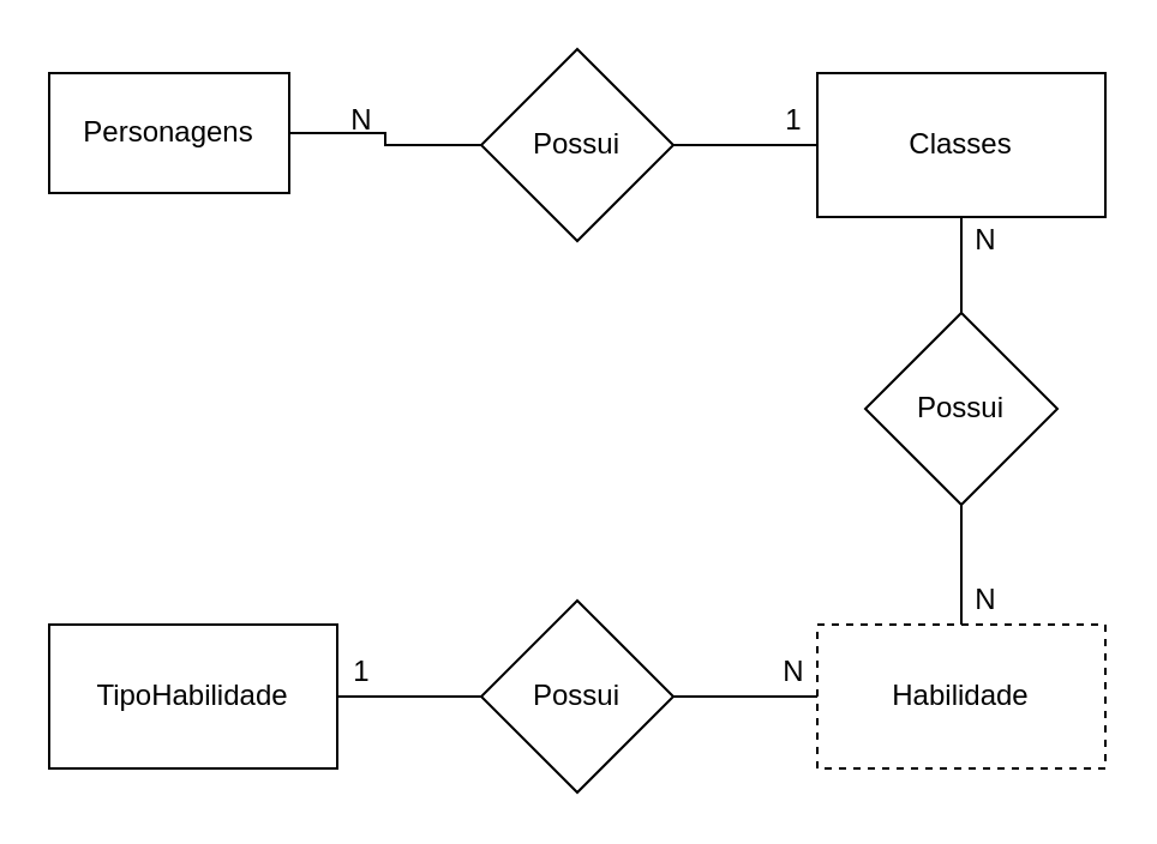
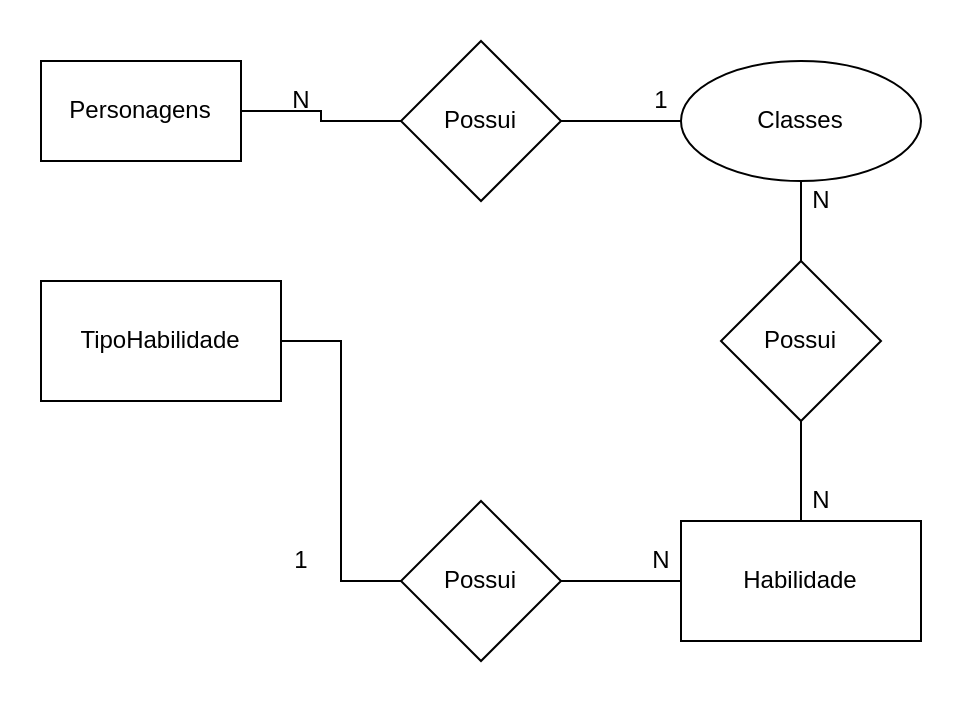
- <mxCell id="3" value="Classes" style="rounded=0;whiteSpace=wrap;html=1;" parent="1" vertex="1"><mxGeometry x="340" y="30" width="120" height="60" as="geometry" /></mxCell>
+ <mxCell id="3" value="Classes" style="ellipse;whiteSpace=wrap;html=1;" parent="1" vertex="1"><mxGeometry x="340" y="30" width="120" height="60" as="geometry" /></mxCell>
- <mxCell id="5" value="TipoHabilidade" style="rounded=0;whiteSpace=wrap;html=1;" parent="1" vertex="1"><mxGeometry x="20" y="260" width="120" height="60" as="geometry" /></mxCell>
+ <mxCell id="5" value="TipoHabilidade" style="rounded=0;whiteSpace=wrap;html=1;" parent="1" vertex="1"><mxGeometry x="20" y="140" width="120" height="60" as="geometry" /></mxCell>
- <mxCell id="4" value="Habilidade" style="rounded=0;whiteSpace=wrap;html=1;dashed=1;" parent="1" vertex="1"><mxGeometry x="340" y="260" width="120" height="60" as="geometry" /></mxCell>
+ <mxCell id="4" value="Habilidade" style="rounded=0;whiteSpace=wrap;html=1;" parent="1" vertex="1"><mxGeometry x="340" y="260" width="120" height="60" as="geometry" /></mxCell>
